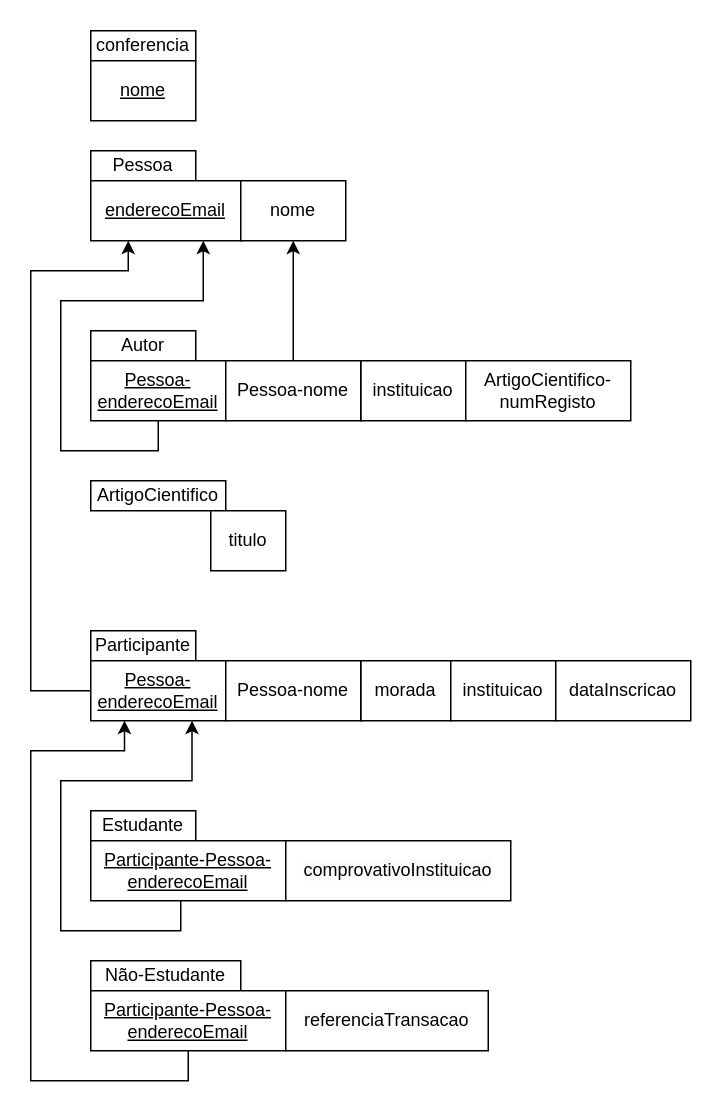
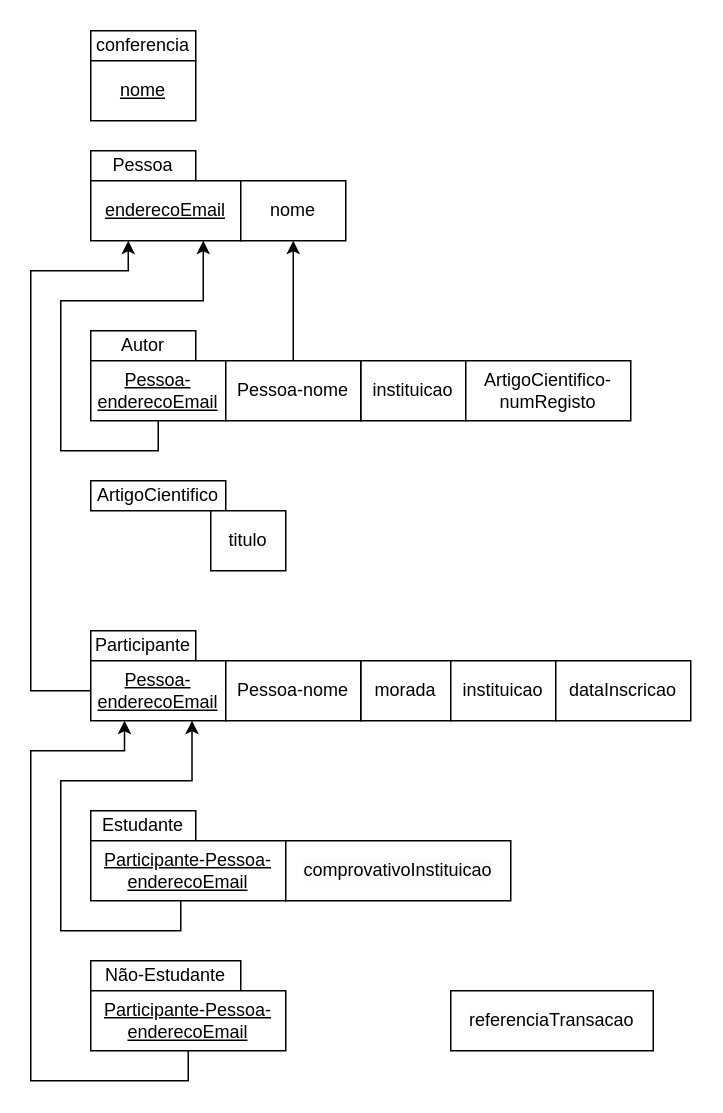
- <mxCell id="29" value="&lt;span style=&quot;color: rgb(0, 0, 0); font-family: Helvetica; font-size: 12px; font-style: normal; font-variant-ligatures: normal; font-variant-caps: normal; font-weight: 400; letter-spacing: normal; orphans: 2; text-align: center; text-indent: 0px; text-transform: none; widows: 2; word-spacing: 0px; -webkit-text-stroke-width: 0px; white-space: normal; background-color: rgb(251, 251, 251); text-decoration-thickness: initial; text-decoration-style: initial; text-decoration-color: initial; display: inline !important; float: none;&quot;&gt;referenciaTransacao&lt;/span&gt;" style="rounded=0;whiteSpace=wrap;html=1;" vertex="1" parent="1"><mxGeometry x="190" y="660" width="135" height="40" as="geometry" /></mxCell>
+ <mxCell id="29" value="&lt;span style=&quot;color: rgb(0, 0, 0); font-family: Helvetica; font-size: 12px; font-style: normal; font-variant-ligatures: normal; font-variant-caps: normal; font-weight: 400; letter-spacing: normal; orphans: 2; text-align: center; text-indent: 0px; text-transform: none; widows: 2; word-spacing: 0px; -webkit-text-stroke-width: 0px; white-space: normal; background-color: rgb(251, 251, 251); text-decoration-thickness: initial; text-decoration-style: initial; text-decoration-color: initial; display: inline !important; float: none;&quot;&gt;referenciaTransacao&lt;/span&gt;" style="rounded=0;whiteSpace=wrap;html=1;" vertex="1" parent="1"><mxGeometry x="300" y="660" width="135" height="40" as="geometry" /></mxCell>
